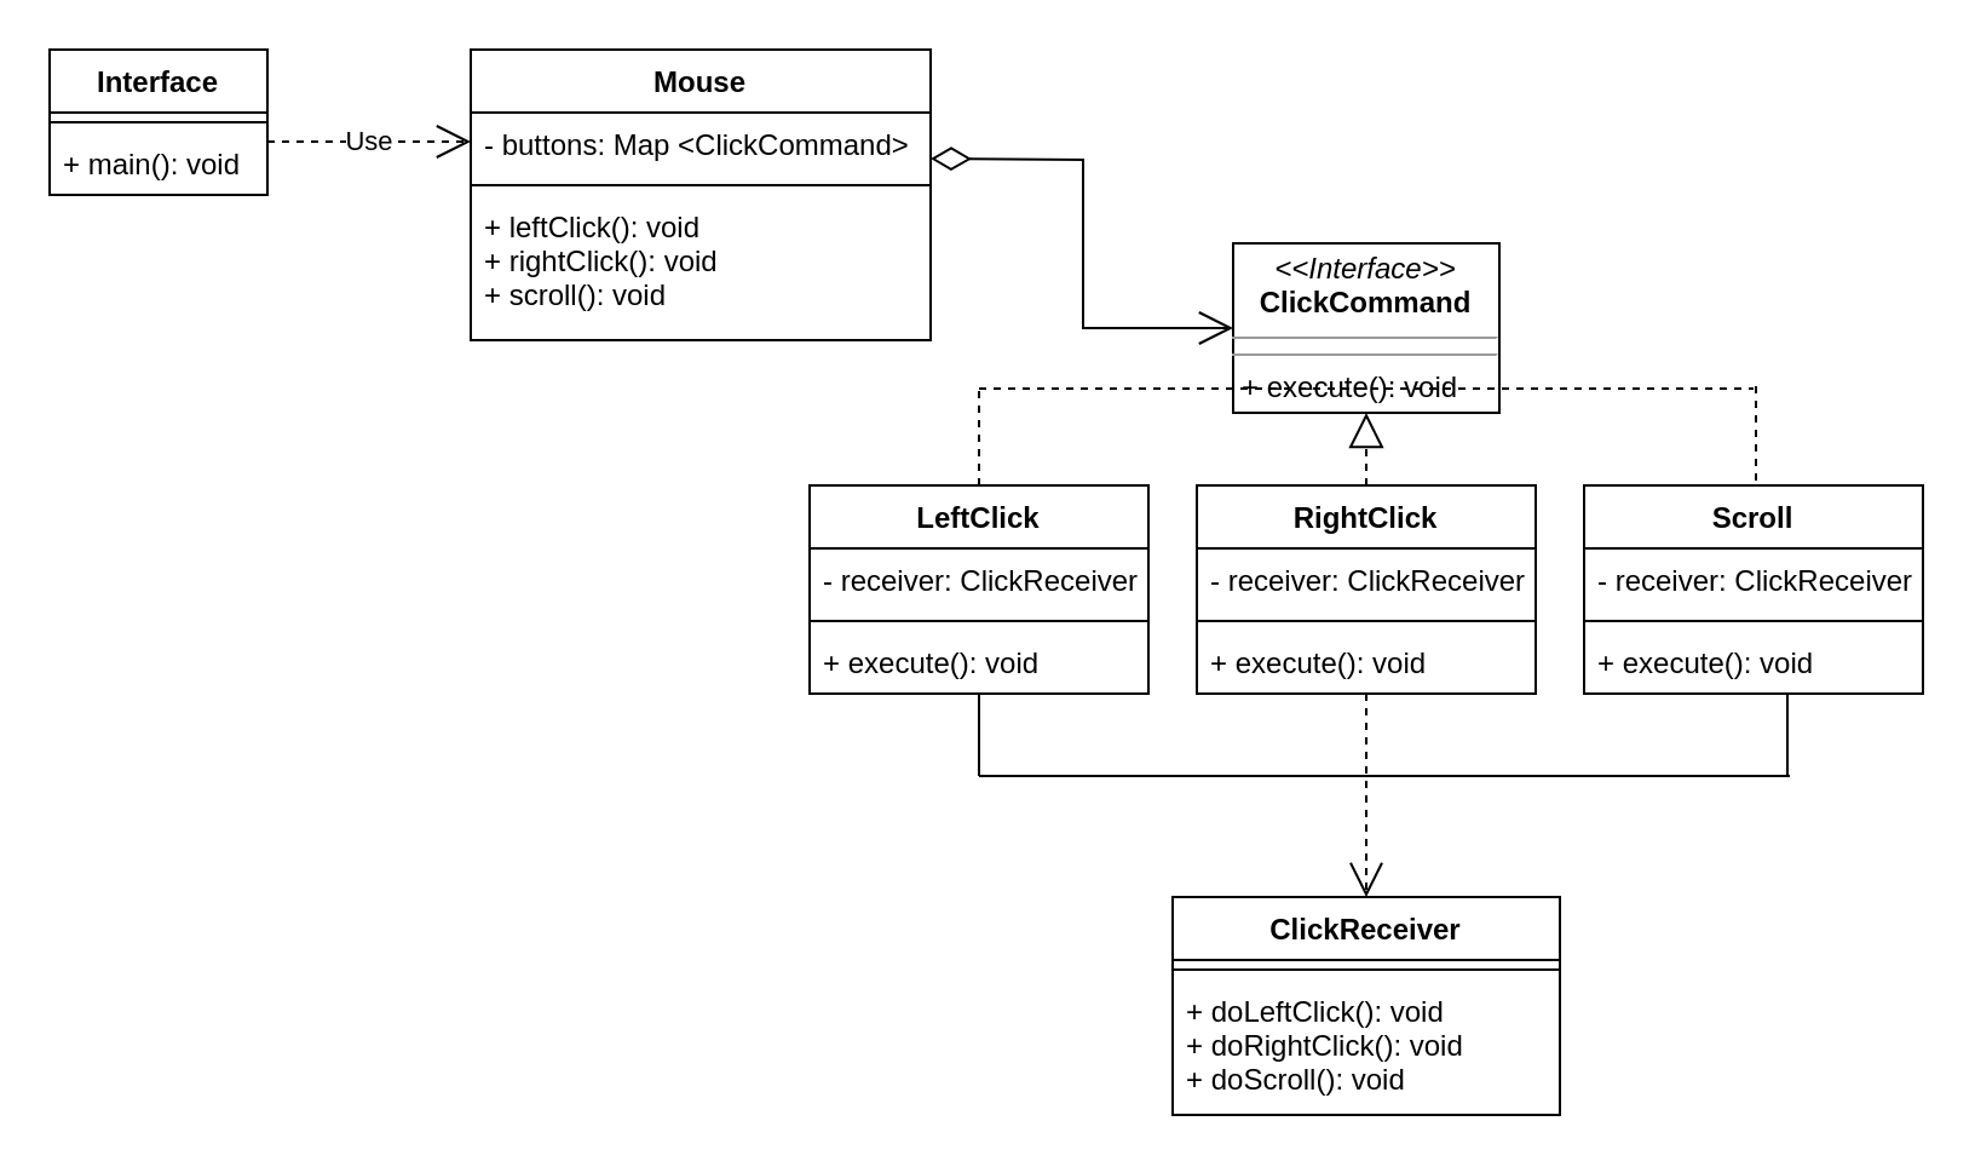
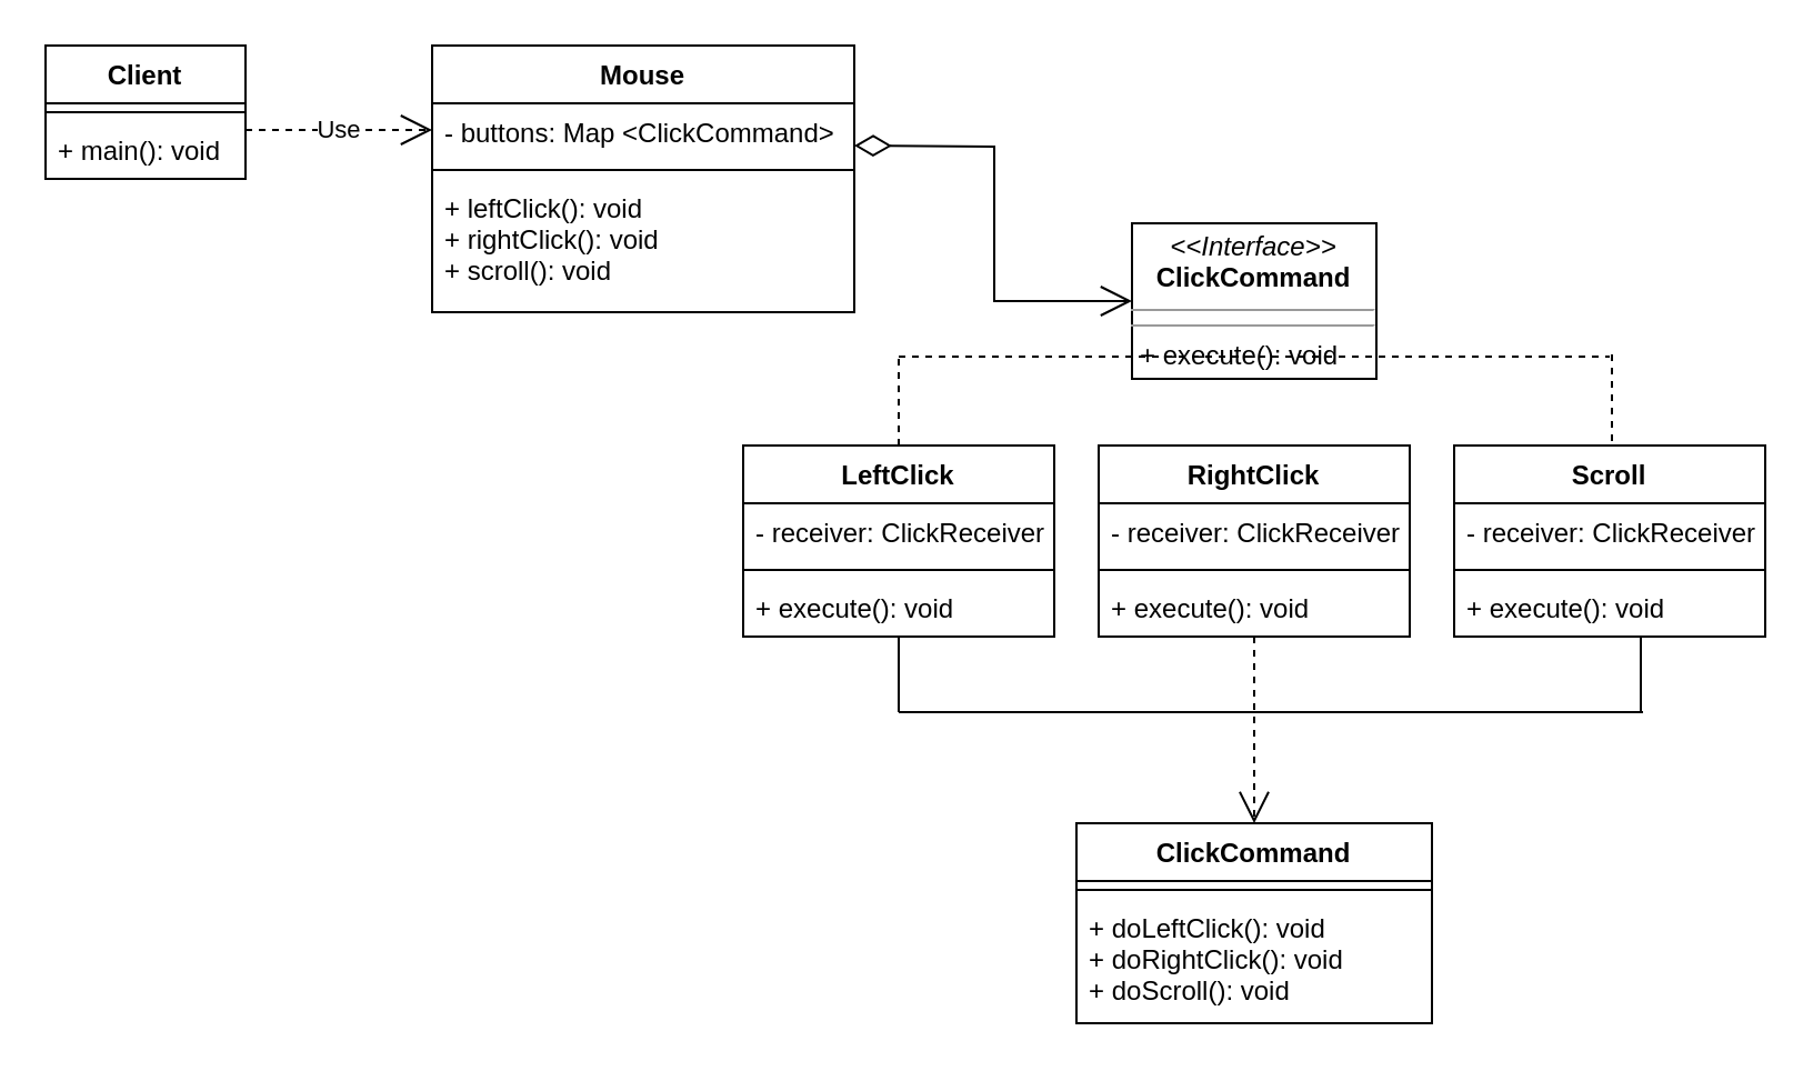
- <mxCell id="22" value="Interface" style="swimlane;fontStyle=1;align=center;verticalAlign=top;childLayout=stackLayout;horizontal=1;startSize=26;horizontalStack=0;resizeParent=1;resizeParentMax=0;resizeLast=0;collapsible=1;marginBottom=0;" vertex="1" parent="1"><mxGeometry x="20" y="20" width="90" height="60" as="geometry" /></mxCell>
+ <mxCell id="22" value="Client" style="swimlane;fontStyle=1;align=center;verticalAlign=top;childLayout=stackLayout;horizontal=1;startSize=26;horizontalStack=0;resizeParent=1;resizeParentMax=0;resizeLast=0;collapsible=1;marginBottom=0;" vertex="1" parent="1"><mxGeometry x="20" y="20" width="90" height="60" as="geometry" /></mxCell>
- <mxCell id="25" value="" style="endArrow=block;dashed=1;endFill=0;endSize=12;html=1;rounded=0;exitX=0.5;exitY=0;exitDx=0;exitDy=0;" edge="1" parent="1" source="10" target="5"><mxGeometry width="160" relative="1" as="geometry"><mxPoint x="414" y="250" as="sourcePoint" /><mxPoint x="564" y="130" as="targetPoint" /></mxGeometry></mxCell>
- <mxCell id="2" value="ClickReceiver" style="swimlane;fontStyle=1;align=center;verticalAlign=top;childLayout=stackLayout;horizontal=1;startSize=26;horizontalStack=0;resizeParent=1;resizeParentMax=0;resizeLast=0;collapsible=1;marginBottom=0;" vertex="1" parent="1"><mxGeometry x="484" y="370" width="160" height="90" as="geometry" /></mxCell>
+ <mxCell id="2" value="ClickCommand" style="swimlane;fontStyle=1;align=center;verticalAlign=top;childLayout=stackLayout;horizontal=1;startSize=26;horizontalStack=0;resizeParent=1;resizeParentMax=0;resizeLast=0;collapsible=1;marginBottom=0;" vertex="1" parent="1"><mxGeometry x="484" y="370" width="160" height="90" as="geometry" /></mxCell>
